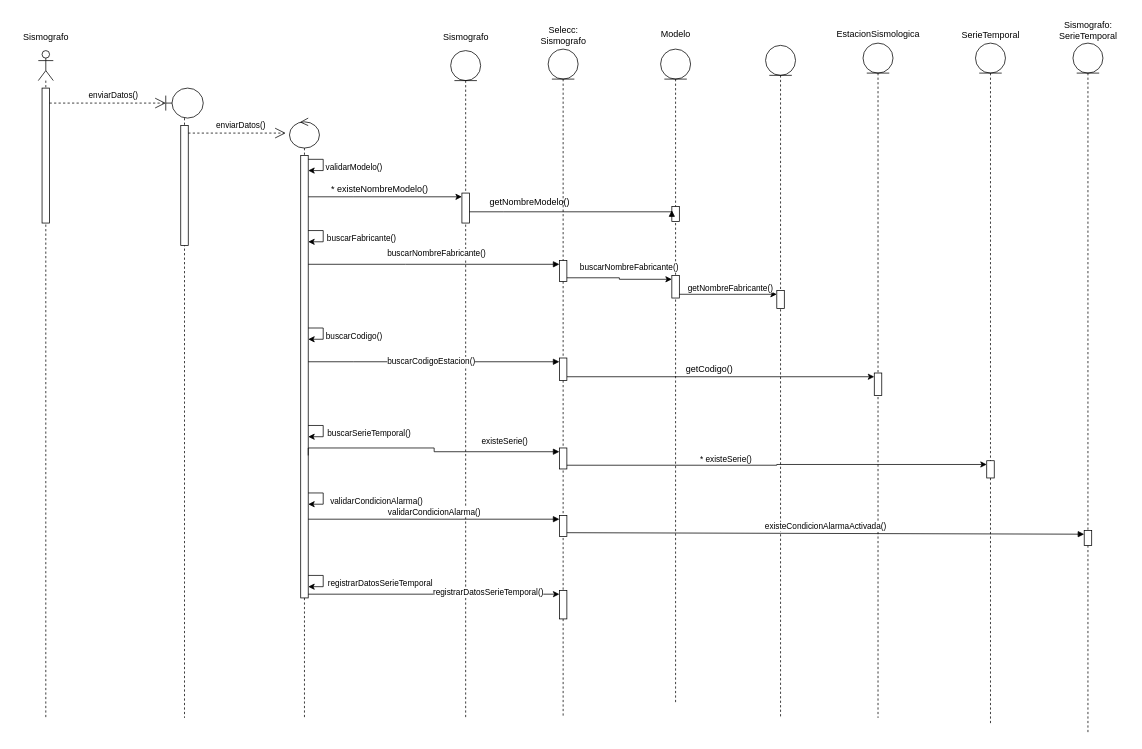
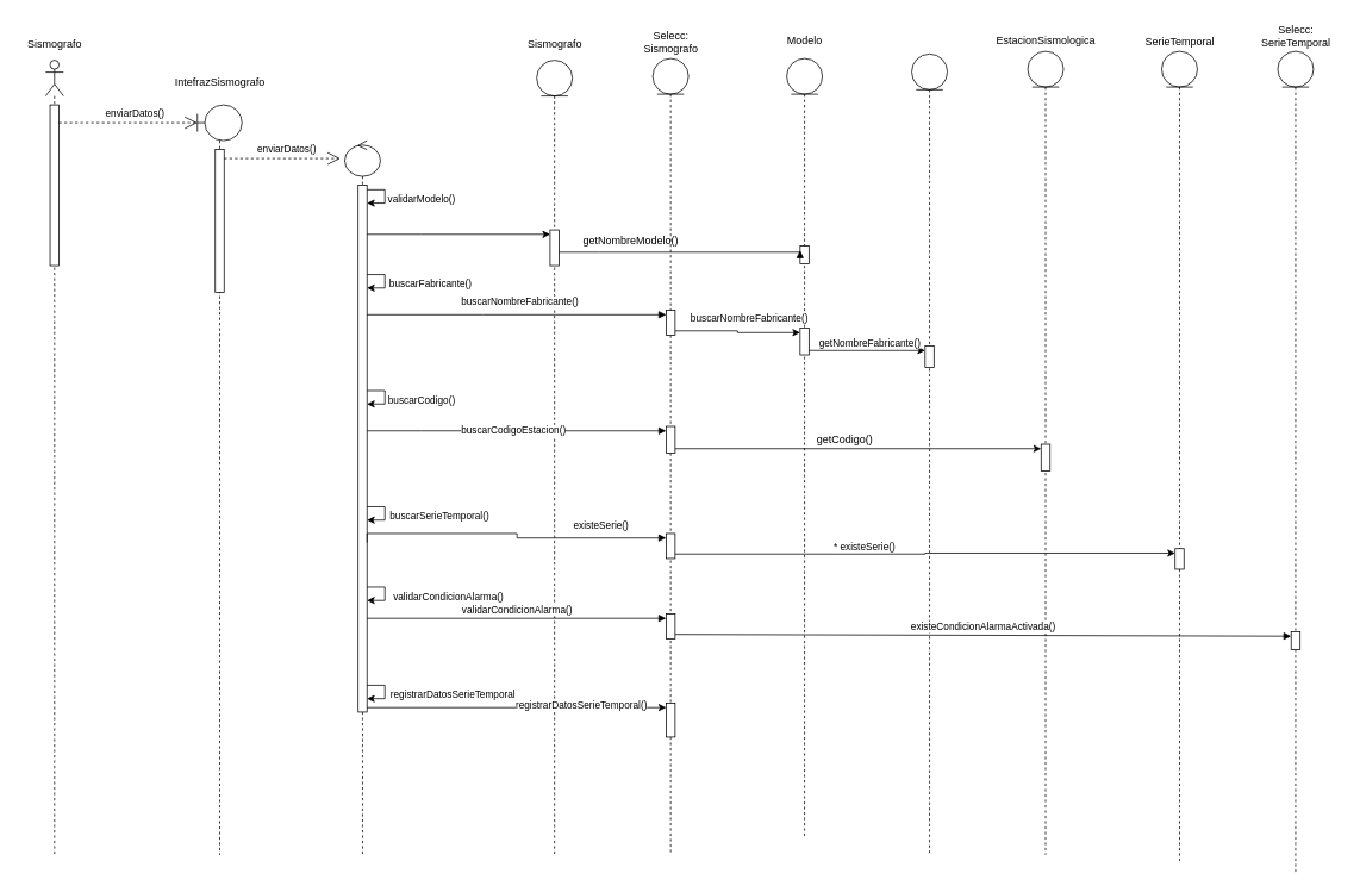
- <mxCell id="65" value="Sismografo:&lt;div&gt;SerieTemporal&lt;/div&gt;" style="text;html=1;align=center;verticalAlign=middle;resizable=0;points=[];autosize=1;strokeColor=none;fillColor=none;" vertex="1" parent="1"><mxGeometry x="1400" y="20" width="100" height="40" as="geometry" /></mxCell>
+ <mxCell id="65" value="Selecc:&lt;div&gt;SerieTemporal&lt;/div&gt;" style="text;html=1;align=center;verticalAlign=middle;resizable=0;points=[];autosize=1;strokeColor=none;fillColor=none;" vertex="1" parent="1"><mxGeometry x="1400" y="20" width="100" height="40" as="geometry" /></mxCell>
+ <mxCell id="7" value="IntefrazSismografo" style="text;html=1;align=center;verticalAlign=middle;resizable=0;points=[];autosize=1;strokeColor=none;fillColor=none;" vertex="1" parent="1"><mxGeometry x="185" y="77" width="120" height="30" as="geometry" /></mxCell>
- <mxCell id="17" value="* existeNombreModelo()" style="text;html=1;align=center;verticalAlign=middle;resizable=0;points=[];autosize=1;strokeColor=none;fillColor=none;" vertex="1" parent="1"><mxGeometry x="430" y="237" width="150" height="30" as="geometry" /></mxCell>
